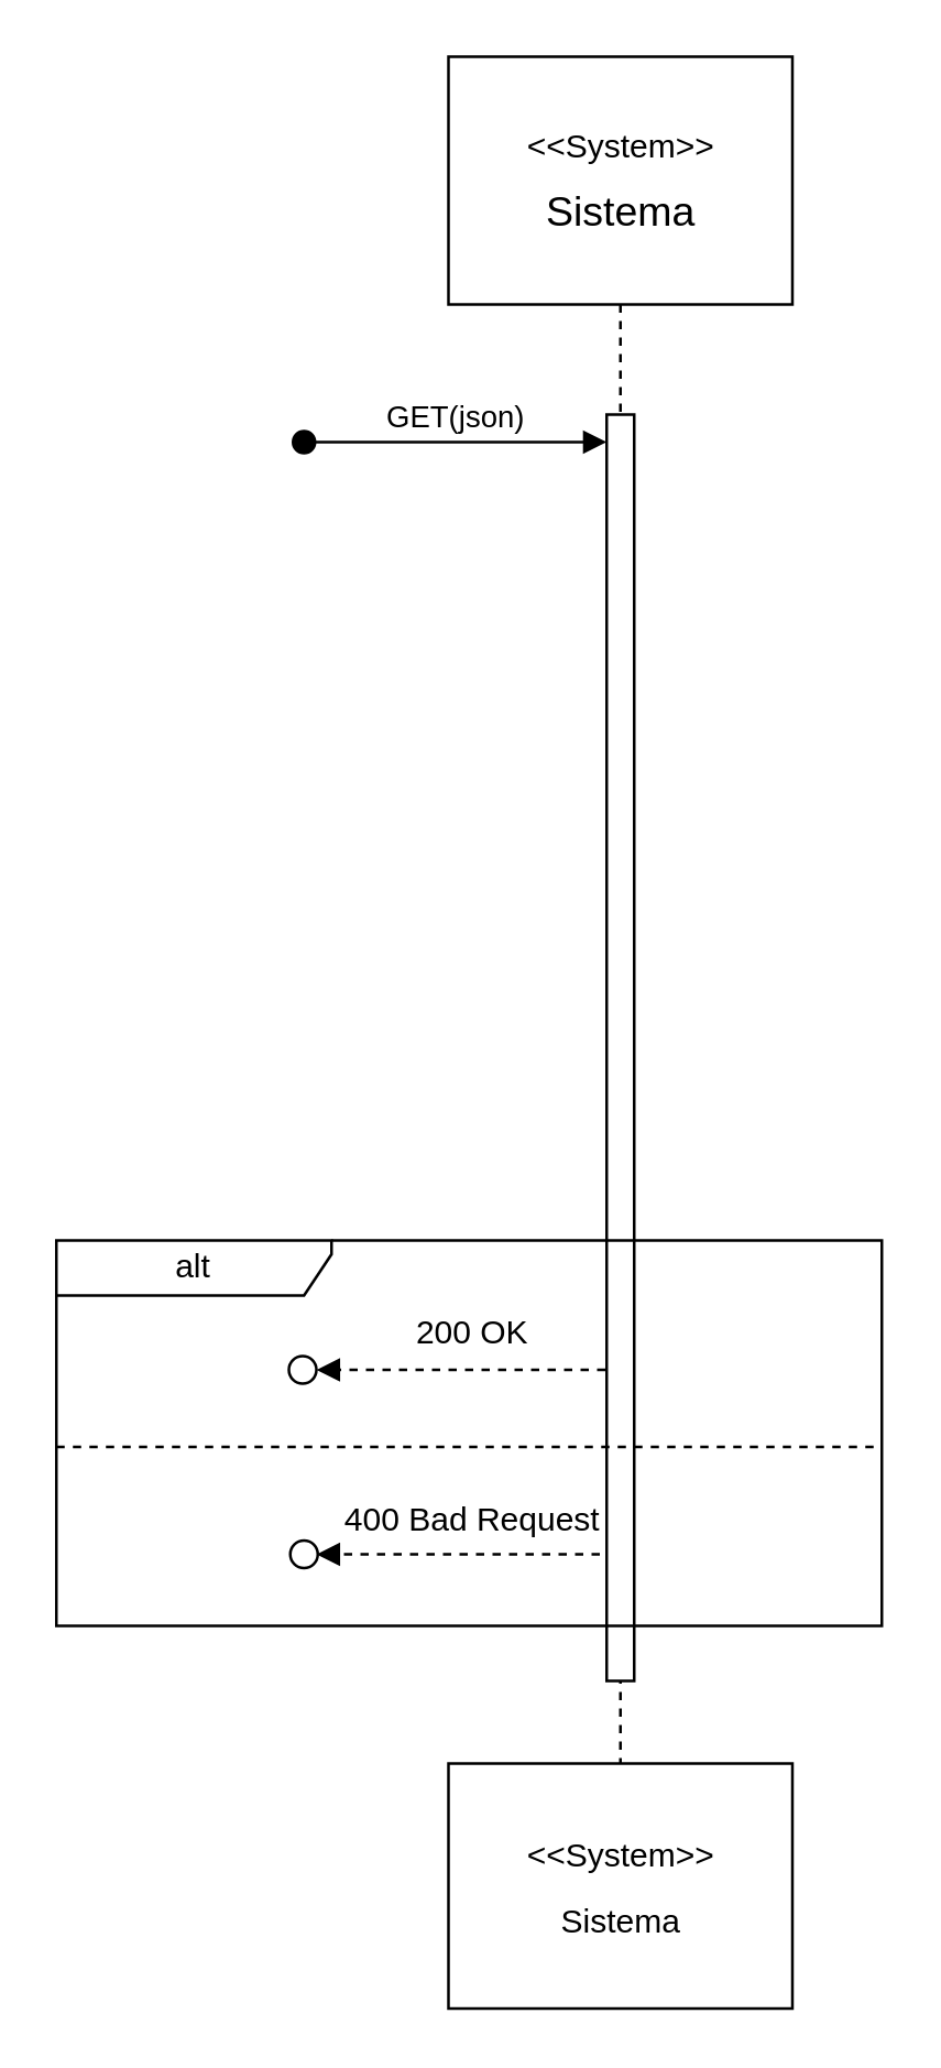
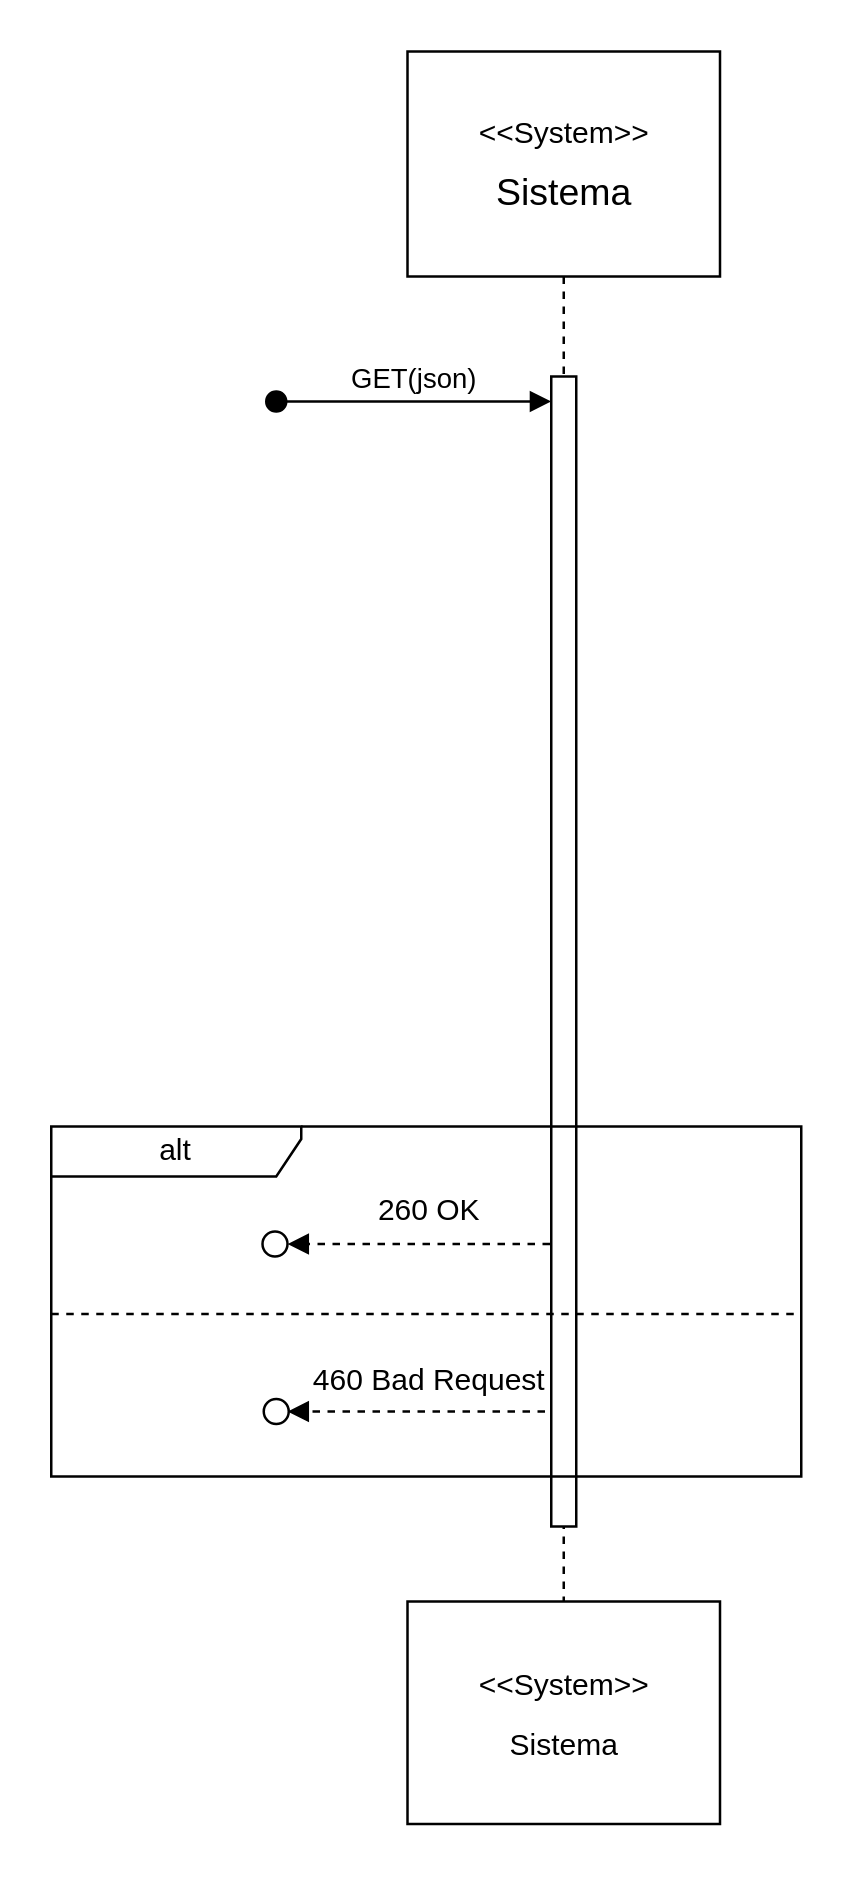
- <mxCell id="13" value="200 OK" style="text;html=1;align=center;verticalAlign=middle;resizable=0;points=[];autosize=1;strokeColor=none;fillColor=none;" parent="6" vertex="1"><mxGeometry x="120.5" y="19" width="60" height="30" as="geometry" /></mxCell>
+ <mxCell id="13" value="260 OK" style="text;html=1;align=center;verticalAlign=middle;resizable=0;points=[];autosize=1;strokeColor=none;fillColor=none;" parent="6" vertex="1"><mxGeometry x="120.5" y="19" width="60" height="30" as="geometry" /></mxCell>
- <mxCell id="8" value="400&amp;nbsp;Bad Request" style="text;html=1;align=center;verticalAlign=middle;resizable=0;points=[];autosize=1;strokeColor=none;fillColor=none;" parent="6" vertex="1"><mxGeometry x="90.5" y="87" width="120" height="30" as="geometry" /></mxCell>
+ <mxCell id="8" value="460&amp;nbsp;Bad Request" style="text;html=1;align=center;verticalAlign=middle;resizable=0;points=[];autosize=1;strokeColor=none;fillColor=none;" parent="6" vertex="1"><mxGeometry x="90.5" y="87" width="120" height="30" as="geometry" /></mxCell>
